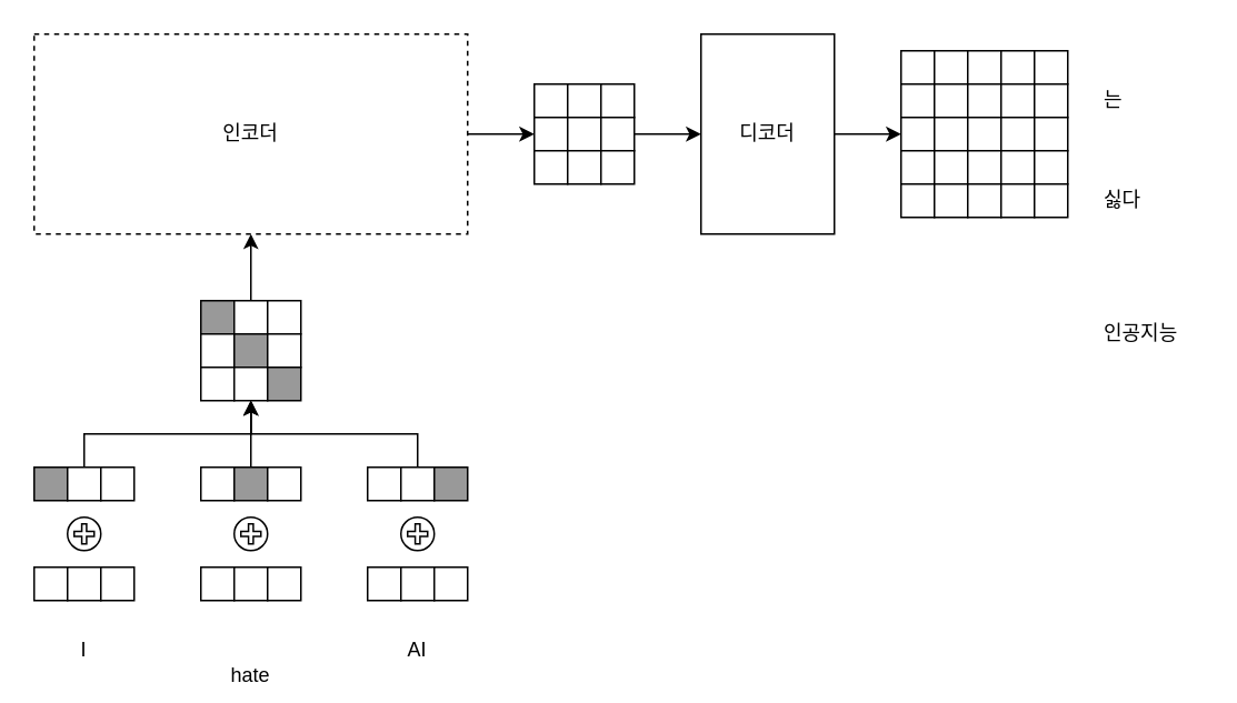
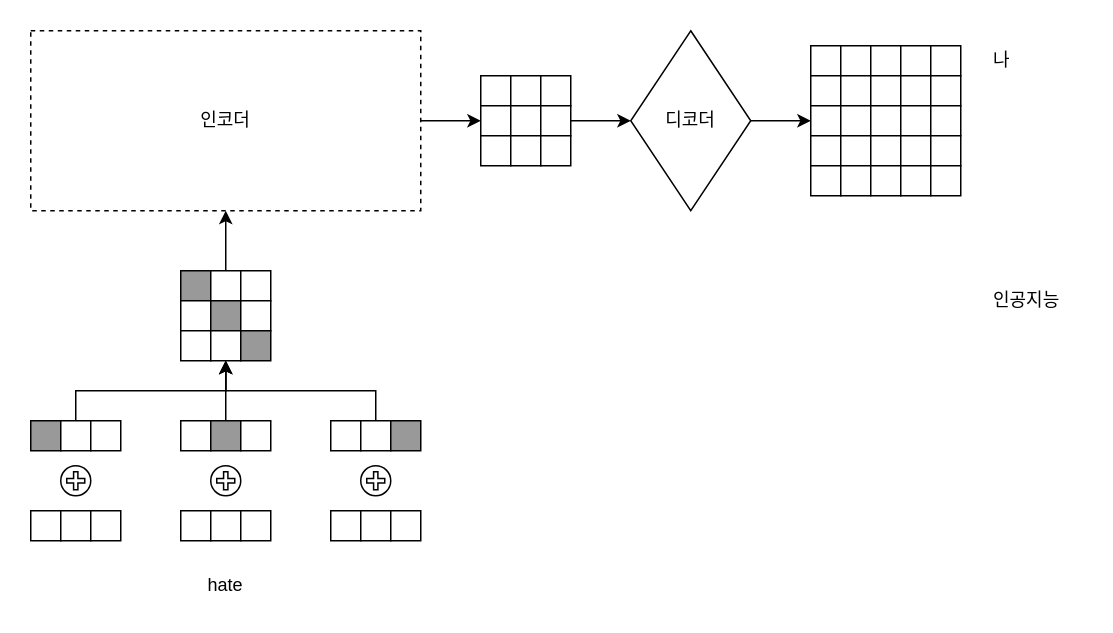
+ <mxCell id="37" value="나" style="text;html=1;strokeColor=none;fillColor=none;align=left;verticalAlign=middle;whiteSpace=wrap;rounded=0;" parent="1" vertex="1"><mxGeometry x="660" y="30" width="60" height="20" as="geometry" /></mxCell>
- <mxCell id="38" value="는" style="text;html=1;strokeColor=none;fillColor=none;align=left;verticalAlign=middle;whiteSpace=wrap;rounded=0;" parent="1" vertex="1"><mxGeometry x="660" y="50" width="60" height="20" as="geometry" /></mxCell>
- <mxCell id="5" value="디코더" style="rounded=0;whiteSpace=wrap;html=1;" parent="1" vertex="1"><mxGeometry x="420" y="20" width="80" height="120" as="geometry" /></mxCell>
+ <mxCell id="5" value="디코더" style="rhombus;whiteSpace=wrap;html=1;" parent="1" vertex="1"><mxGeometry x="420" y="20" width="80" height="120" as="geometry" /></mxCell>
- <mxCell id="40" value="싫다" style="text;html=1;strokeColor=none;fillColor=none;align=left;verticalAlign=middle;whiteSpace=wrap;rounded=0;" parent="1" vertex="1"><mxGeometry x="660" y="110" width="60" height="20" as="geometry" /></mxCell>
- <mxCell id="16" value="I" style="text;html=1;strokeColor=none;fillColor=none;align=center;verticalAlign=middle;whiteSpace=wrap;rounded=0;" parent="1" vertex="1"><mxGeometry x="20" y="380" width="60" height="20" as="geometry" /></mxCell>
- <mxCell id="18" value="AI" style="text;html=1;strokeColor=none;fillColor=none;align=center;verticalAlign=middle;whiteSpace=wrap;rounded=0;" parent="1" vertex="1"><mxGeometry x="220" y="380" width="60" height="20" as="geometry" /></mxCell>
- <mxCell id="17" value="hate" style="text;html=1;strokeColor=none;fillColor=none;align=center;verticalAlign=middle;whiteSpace=wrap;rounded=0;" parent="1" vertex="1"><mxGeometry x="120" y="395" width="60" height="20" as="geometry" /></mxCell>
+ <mxCell id="17" value="hate" style="text;html=1;strokeColor=none;fillColor=none;align=center;verticalAlign=middle;whiteSpace=wrap;rounded=0;" parent="1" vertex="1"><mxGeometry x="120" y="380" width="60" height="20" as="geometry" /></mxCell>
